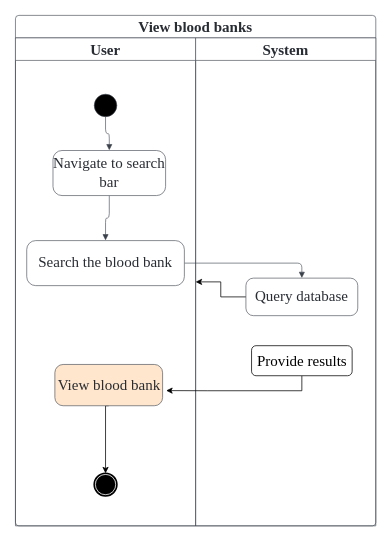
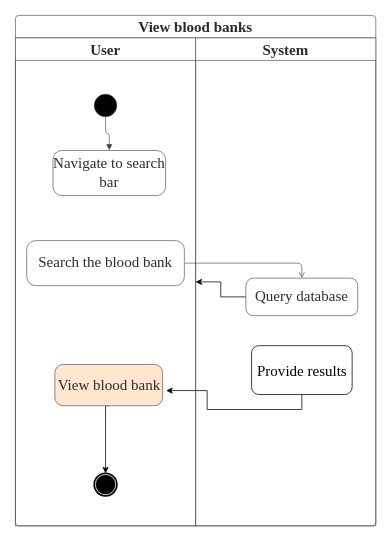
- <mxCell id="8" value="" style="html=1;jettySize=18;whiteSpace=wrap;fontSize=13;strokeColor=#3a414a;strokeOpacity=100;strokeWidth=0.8;rounded=1;arcSize=12;edgeStyle=orthogonalEdgeStyle;startArrow=none;endArrow=block;endFill=1;exitX=0.5;exitY=1.006;exitPerimeter=0;entryX=0.5;entryY=-0.006;entryPerimeter=0;fontFamily=Times New Roman;" parent="1" source="6" target="7" edge="1"><mxGeometry width="100" height="100" relative="1" as="geometry"><Array as="points" /></mxGeometry></mxCell>
- <mxCell id="12" value="" style="html=1;jettySize=18;whiteSpace=wrap;fontSize=13;strokeColor=#3a414a;strokeOpacity=100;strokeWidth=0.8;rounded=1;arcSize=12;edgeStyle=orthogonalEdgeStyle;startArrow=none;endArrow=block;endFill=1;exitX=1.002;exitY=0.5;exitPerimeter=0;entryX=0.5;entryY=-0.005;entryPerimeter=0;fontFamily=Times New Roman;" parent="1" source="7" target="11" edge="1"><mxGeometry width="100" height="100" relative="1" as="geometry"><Array as="points" /></mxGeometry></mxCell>
+ <mxCell id="12" value="" style="html=1;jettySize=18;whiteSpace=wrap;fontSize=13;strokeColor=#3a414a;strokeOpacity=100;strokeWidth=0.8;rounded=1;arcSize=12;edgeStyle=orthogonalEdgeStyle;startArrow=none;endArrow=open;endFill=1;exitX=1.002;exitY=0.5;exitPerimeter=0;entryX=0.5;entryY=-0.005;entryPerimeter=0;fontFamily=Times New Roman;" parent="1" source="7" target="11" edge="1"><mxGeometry width="100" height="100" relative="1" as="geometry"><Array as="points" /></mxGeometry></mxCell>
- <mxCell id="17" value="&lt;font face=&quot;Times New Roman&quot; style=&quot;font-size: 20px;&quot;&gt;Provide results&lt;/font&gt;" style="rounded=1;whiteSpace=wrap;html=1;" parent="1" vertex="1"><mxGeometry x="334.5" y="460" width="134" height="40" as="geometry" /></mxCell>
+ <mxCell id="17" value="&lt;font face=&quot;Times New Roman&quot; style=&quot;font-size: 20px;&quot;&gt;Provide results&lt;/font&gt;" style="rounded=1;whiteSpace=wrap;html=1;" parent="1" vertex="1"><mxGeometry x="334.5" y="460" width="134" height="65" as="geometry" /></mxCell>
